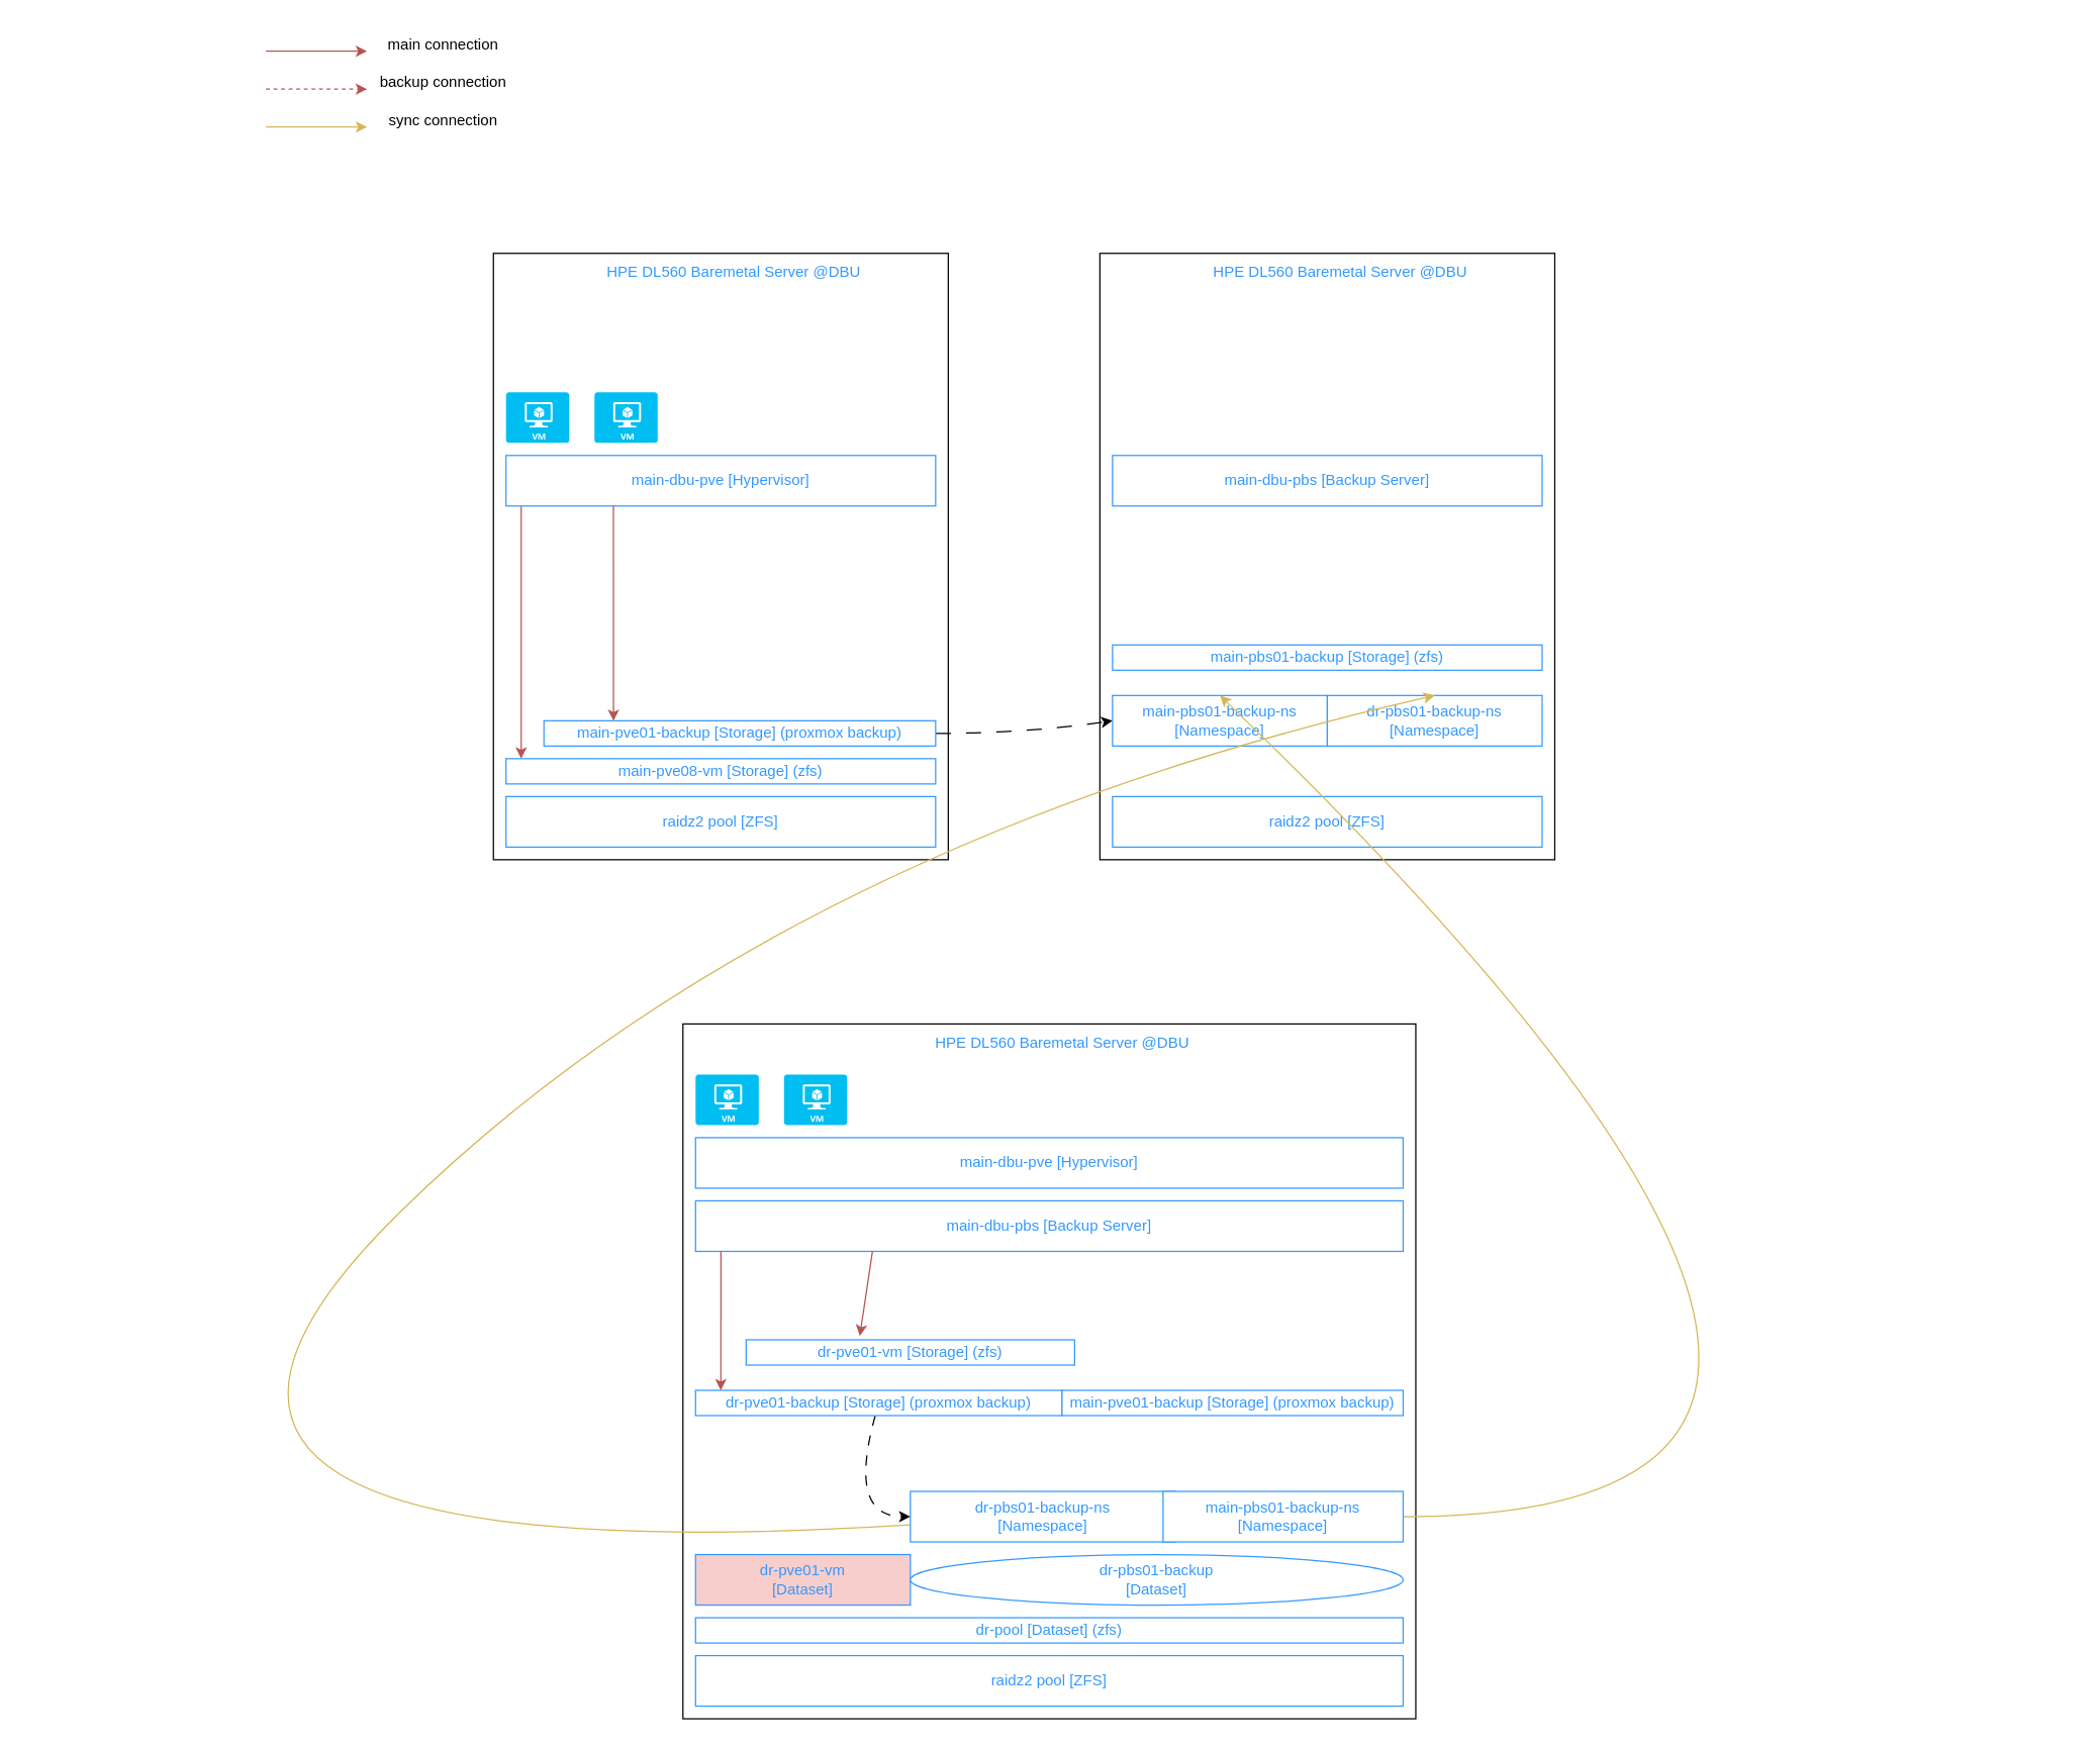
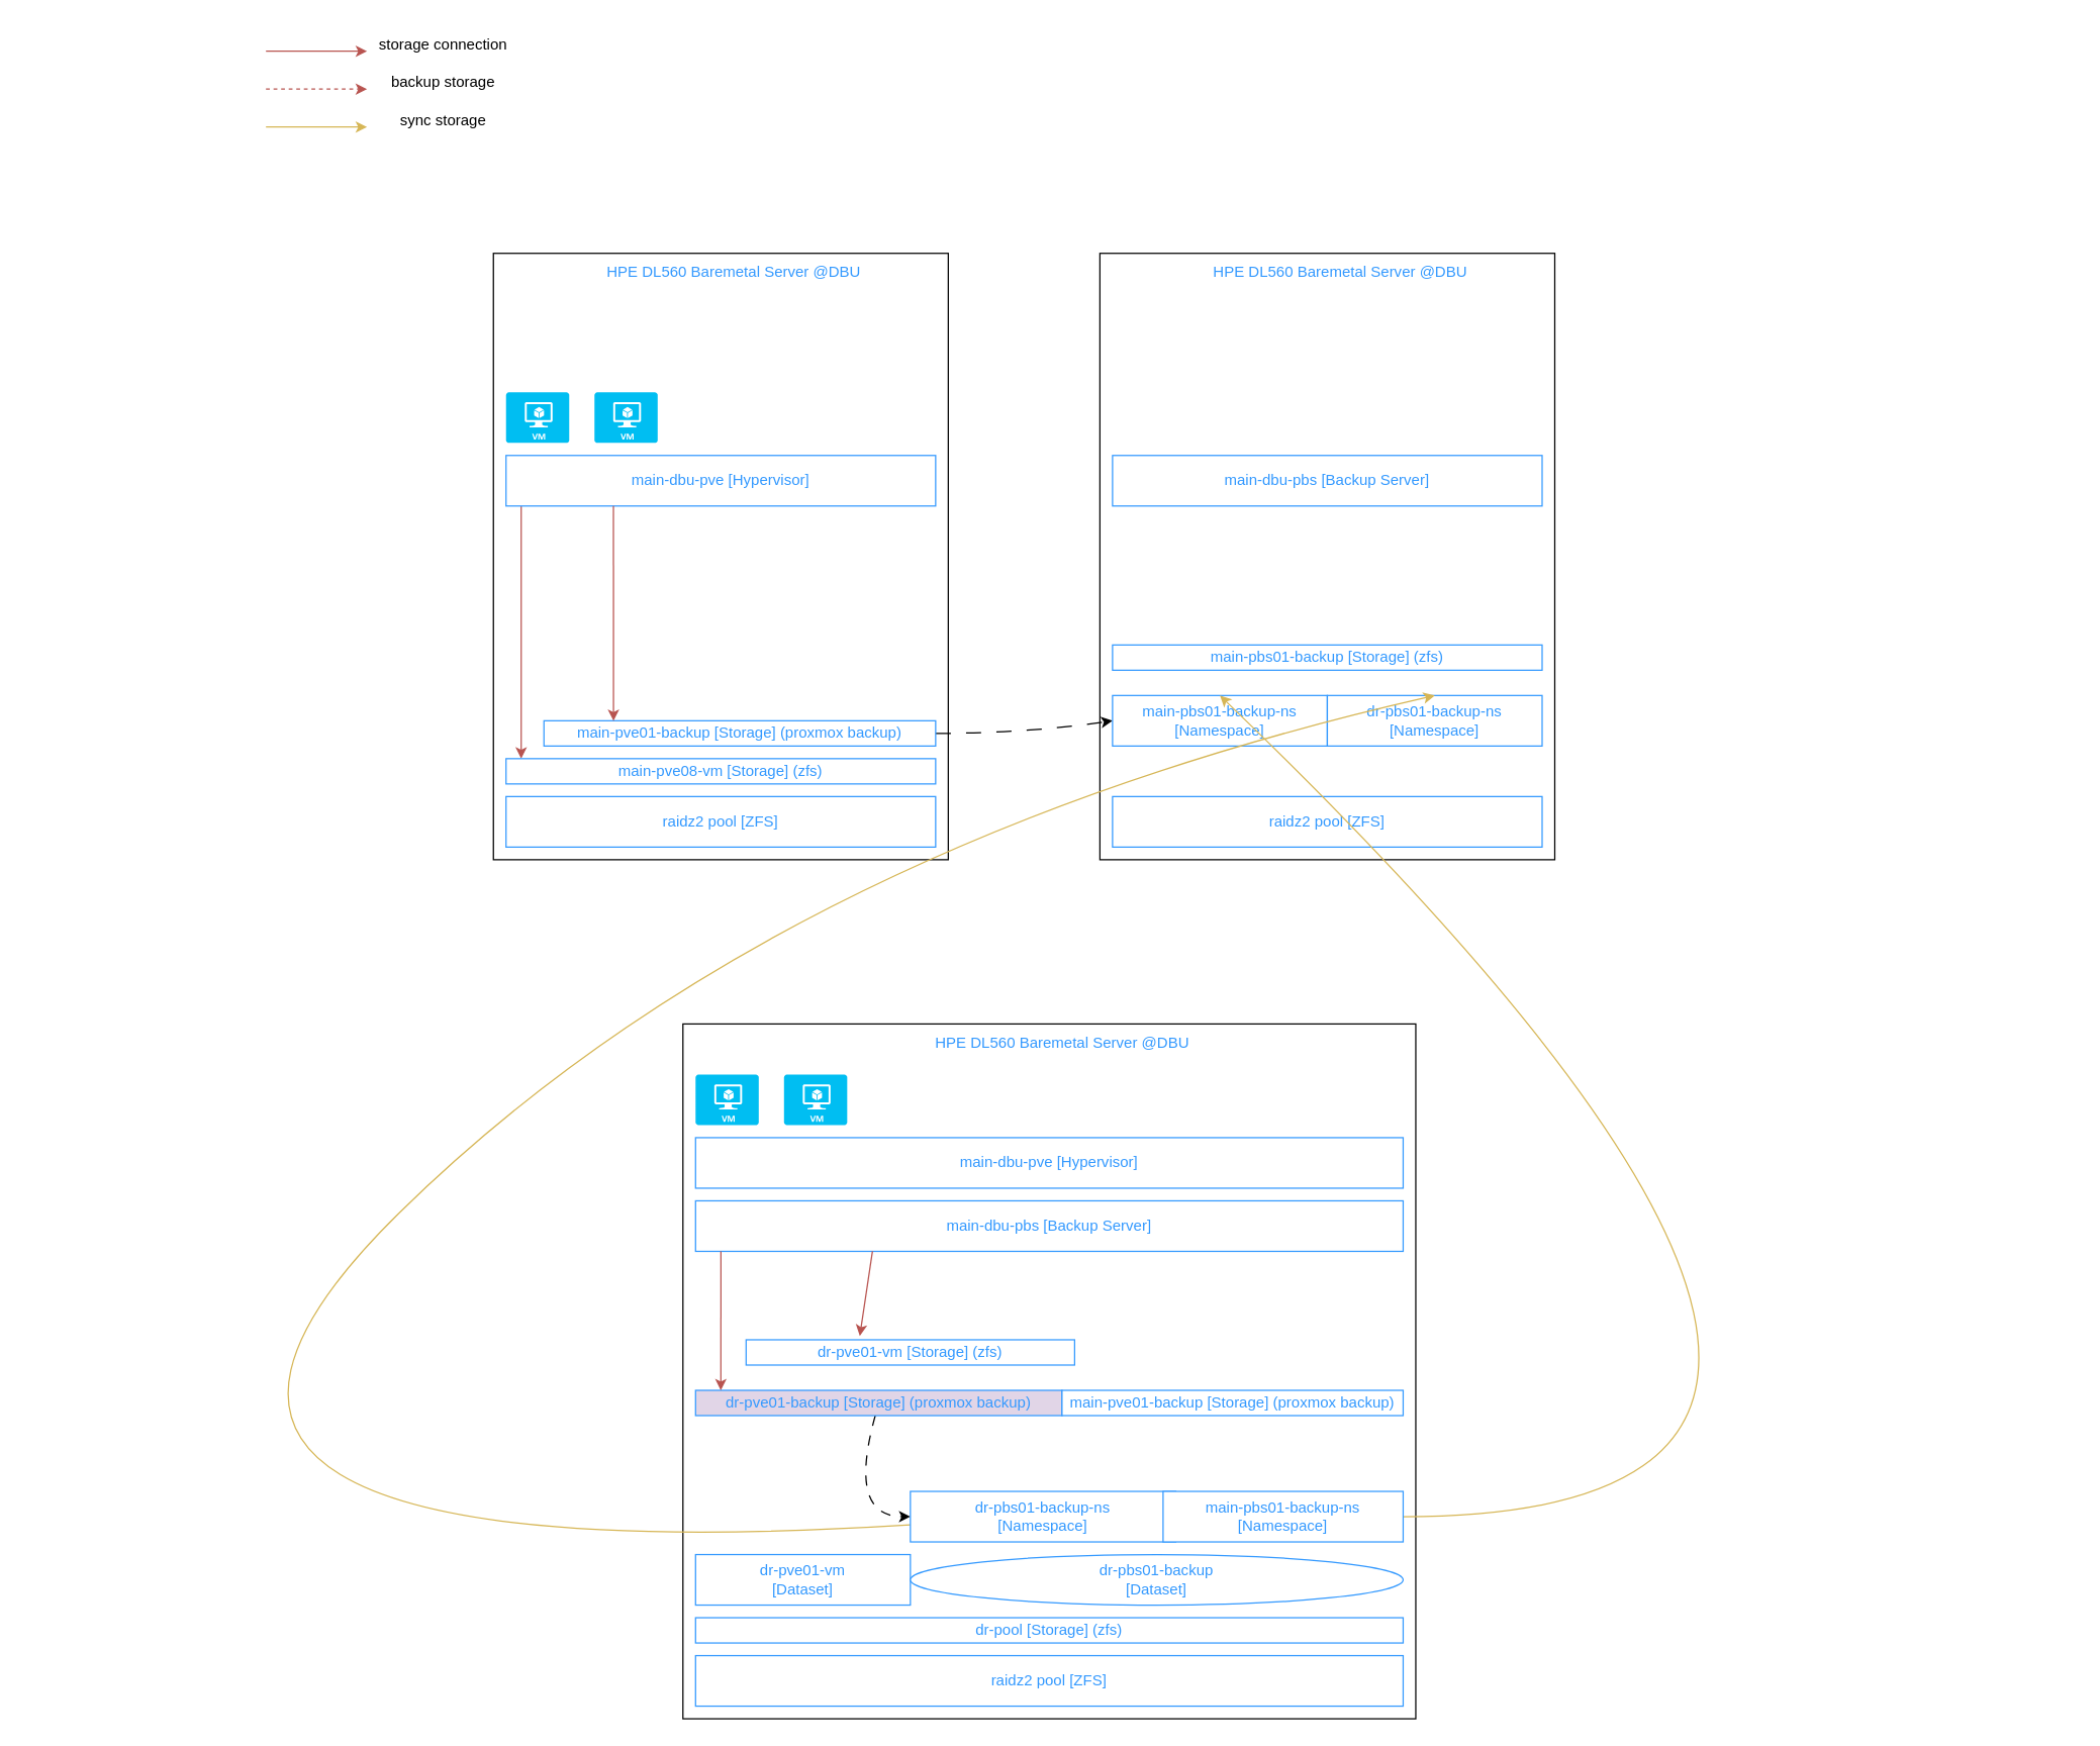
- <mxCell id="12" value="main connection" style="text;html=1;align=center;verticalAlign=middle;resizable=0;points=[];autosize=1;strokeColor=none;fillColor=none;" vertex="1" parent="1"><mxGeometry x="290" y="20" width="120" height="30" as="geometry" /></mxCell>
+ <mxCell id="12" value="storage connection" style="text;html=1;align=center;verticalAlign=middle;resizable=0;points=[];autosize=1;strokeColor=none;fillColor=none;" vertex="1" parent="1"><mxGeometry x="290" y="20" width="120" height="30" as="geometry" /></mxCell>
- <mxCell id="43" value="backup connection" style="text;html=1;align=center;verticalAlign=middle;resizable=0;points=[];autosize=1;strokeColor=none;fillColor=none;" vertex="1" parent="1"><mxGeometry x="290" y="50" width="120" height="30" as="geometry" /></mxCell>
+ <mxCell id="43" value="backup storage" style="text;html=1;align=center;verticalAlign=middle;resizable=0;points=[];autosize=1;strokeColor=none;fillColor=none;" vertex="1" parent="1"><mxGeometry x="290" y="50" width="120" height="30" as="geometry" /></mxCell>
- <mxCell id="45" value="sync connection" style="text;html=1;align=center;verticalAlign=middle;resizable=0;points=[];autosize=1;strokeColor=none;fillColor=none;" vertex="1" parent="1"><mxGeometry x="295" y="80" width="110" height="30" as="geometry" /></mxCell>
+ <mxCell id="45" value="sync storage" style="text;html=1;align=center;verticalAlign=middle;resizable=0;points=[];autosize=1;strokeColor=none;fillColor=none;" vertex="1" parent="1"><mxGeometry x="295" y="80" width="110" height="30" as="geometry" /></mxCell>
- <mxCell id="30" value="dr-pve01-backup [Storage] (proxmox backup)" style="rounded=0;whiteSpace=wrap;html=1;strokeColor=#3399FF;fontColor=#3399FF;" vertex="1" parent="1"><mxGeometry x="550" y="1100" width="290" height="20" as="geometry" /></mxCell>
+ <mxCell id="30" value="dr-pve01-backup [Storage] (proxmox backup)" style="rounded=0;whiteSpace=wrap;html=1;strokeColor=#3399FF;fontColor=#3399FF;fillColor=#e1d5e7;" vertex="1" parent="1"><mxGeometry x="550" y="1100" width="290" height="20" as="geometry" /></mxCell>
- <mxCell id="33" value="&lt;div&gt;dr-pve01-vm&lt;/div&gt;&lt;div&gt;[Dataset]&lt;/div&gt;" style="rounded=0;whiteSpace=wrap;html=1;strokeColor=#3399FF;fontColor=#3399FF;fillColor=#f8cecc;" vertex="1" parent="1"><mxGeometry x="550" y="1230" width="170" height="40" as="geometry" /></mxCell>
+ <mxCell id="33" value="&lt;div&gt;dr-pve01-vm&lt;/div&gt;&lt;div&gt;[Dataset]&lt;/div&gt;" style="rounded=0;whiteSpace=wrap;html=1;strokeColor=#3399FF;fontColor=#3399FF;" vertex="1" parent="1"><mxGeometry x="550" y="1230" width="170" height="40" as="geometry" /></mxCell>
- <mxCell id="32" value="dr-pool [Dataset] (zfs)" style="rounded=0;whiteSpace=wrap;html=1;strokeColor=#3399FF;fontColor=#3399FF;" vertex="1" parent="1"><mxGeometry x="550" y="1280" width="560" height="20" as="geometry" /></mxCell>
+ <mxCell id="32" value="dr-pool [Storage] (zfs)" style="rounded=0;whiteSpace=wrap;html=1;strokeColor=#3399FF;fontColor=#3399FF;" vertex="1" parent="1"><mxGeometry x="550" y="1280" width="560" height="20" as="geometry" /></mxCell>
